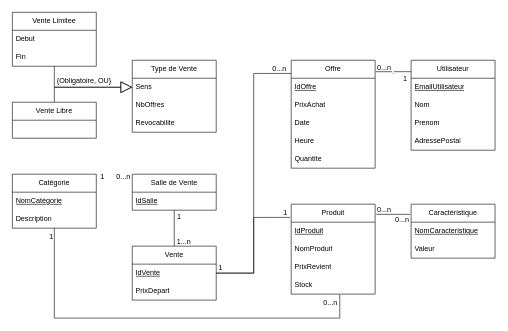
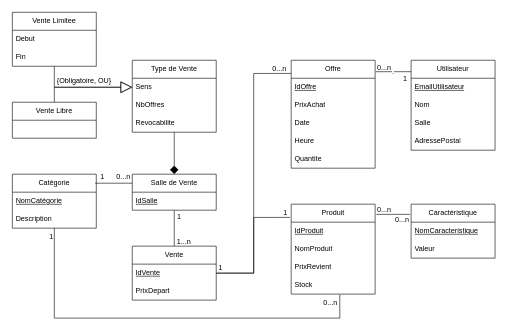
- <mxCell id="28" value="Prenom" style="text;strokeColor=none;fillColor=none;align=left;verticalAlign=middle;spacingLeft=4;spacingRight=4;overflow=hidden;points=[[0,0.5],[1,0.5]];portConstraint=eastwest;rotatable=0;whiteSpace=wrap;html=1;" parent="25" vertex="1"><mxGeometry y="90" width="140" height="30" as="geometry" /></mxCell>
+ <mxCell id="28" value="Salle" style="text;strokeColor=none;fillColor=none;align=left;verticalAlign=middle;spacingLeft=4;spacingRight=4;overflow=hidden;points=[[0,0.5],[1,0.5]];portConstraint=eastwest;rotatable=0;whiteSpace=wrap;html=1;" parent="25" vertex="1"><mxGeometry y="90" width="140" height="30" as="geometry" /></mxCell>
+ <mxCell id="13" style="edgeStyle=orthogonalEdgeStyle;rounded=0;orthogonalLoop=1;jettySize=auto;html=1;exitX=0.5;exitY=1;exitDx=0;exitDy=0;entryX=0.5;entryY=0;entryDx=0;entryDy=0;endArrow=diamond;endFill=1;endSize=12;" edge="1" parent="1" source="14" target="23"><mxGeometry relative="1" as="geometry" /></mxCell>
+ <mxCell id="43" style="edgeStyle=orthogonalEdgeStyle;rounded=0;orthogonalLoop=1;jettySize=auto;html=1;exitX=0;exitY=0.25;exitDx=0;exitDy=0;entryX=0.986;entryY=0.167;entryDx=0;entryDy=0;entryPerimeter=0;endArrow=none;endFill=0;" parent="1" source="23" target="40" edge="1"><mxGeometry relative="1" as="geometry" /></mxCell>
